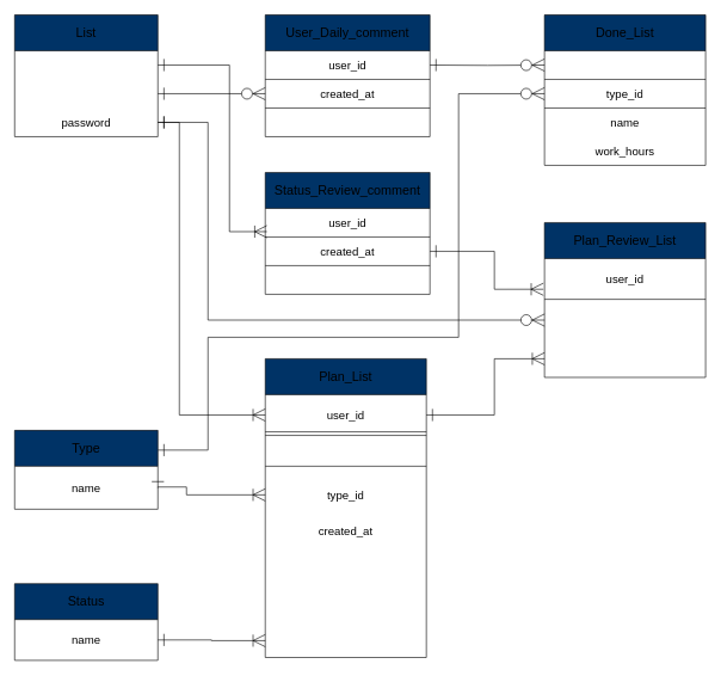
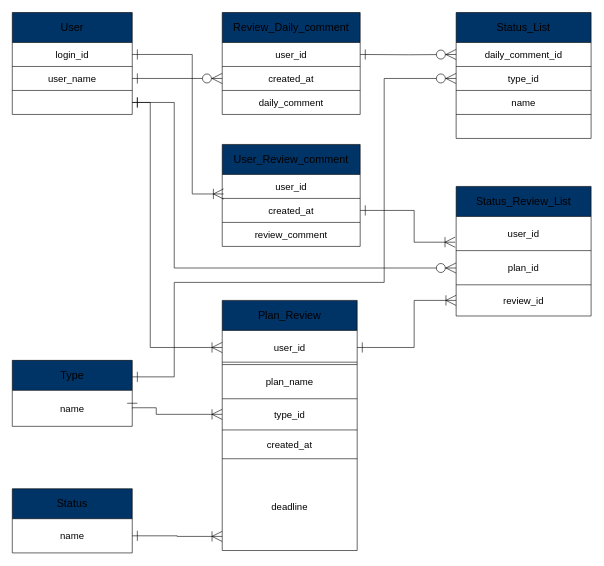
- <mxCell id="2" value="&lt;font style=&quot;font-size: 18px&quot;&gt;List&lt;/font&gt;" style="shape=table;html=1;whiteSpace=wrap;startSize=50;container=1;collapsible=0;childLayout=tableLayout;fillColor=#003366;fontSize=17;" parent="1" vertex="1"><mxGeometry x="20" y="20" width="200" height="170" as="geometry" /></mxCell>
+ <mxCell id="2" value="&lt;font style=&quot;font-size: 18px&quot;&gt;User&lt;/font&gt;" style="shape=table;html=1;whiteSpace=wrap;startSize=50;container=1;collapsible=0;childLayout=tableLayout;fillColor=#003366;fontSize=17;" parent="1" vertex="1"><mxGeometry x="20" y="20" width="200" height="170" as="geometry" /></mxCell>
- <mxCell id="18" value="&lt;font style=&quot;font-size: 18px&quot;&gt;User_Daily_comment&lt;/font&gt;" style="shape=table;html=1;whiteSpace=wrap;startSize=50;container=1;collapsible=0;childLayout=tableLayout;fillColor=#003366;" parent="1" vertex="1"><mxGeometry x="370" y="20" width="230" height="170" as="geometry" /></mxCell>
+ <mxCell id="18" value="&lt;font style=&quot;font-size: 18px&quot;&gt;Review_Daily_comment&lt;/font&gt;" style="shape=table;html=1;whiteSpace=wrap;startSize=50;container=1;collapsible=0;childLayout=tableLayout;fillColor=#003366;" parent="1" vertex="1"><mxGeometry x="370" y="20" width="230" height="170" as="geometry" /></mxCell>
- <mxCell id="9" value="&lt;font style=&quot;font-size: 18px&quot;&gt;Done_List&lt;/font&gt;" style="shape=table;html=1;whiteSpace=wrap;startSize=50;container=1;collapsible=0;childLayout=tableLayout;fillColor=#003366;rounded=0;" parent="1" vertex="1"><mxGeometry x="760" y="20" width="225" height="210" as="geometry" /></mxCell>
+ <mxCell id="9" value="&lt;font style=&quot;font-size: 18px&quot;&gt;Status_List&lt;/font&gt;" style="shape=table;html=1;whiteSpace=wrap;startSize=50;container=1;collapsible=0;childLayout=tableLayout;fillColor=#003366;rounded=0;" parent="1" vertex="1"><mxGeometry x="760" y="20" width="225" height="210" as="geometry" /></mxCell>
+ <mxCell id="4" value="&lt;font style=&quot;font-size: 16px;&quot;&gt;login_id&lt;/font&gt;" style="shape=partialRectangle;html=1;whiteSpace=wrap;connectable=0;overflow=hidden;fillColor=none;top=0;left=0;bottom=0;right=0;fontSize=16;" parent="3" vertex="1"><mxGeometry width="200" height="40" as="geometry" /></mxCell>
+ <mxCell id="11" value="&lt;font style=&quot;font-size: 16px;&quot;&gt;daily_comment_id&lt;/font&gt;" style="shape=partialRectangle;html=1;whiteSpace=wrap;connectable=0;overflow=hidden;fillColor=none;top=0;left=0;bottom=0;right=0;fontSize=16;" parent="10" vertex="1"><mxGeometry width="225" height="40" as="geometry" /></mxCell>
+ <mxCell id="6" value="&lt;font style=&quot;font-size: 16px;&quot;&gt;user_name&lt;/font&gt;" style="shape=partialRectangle;html=1;whiteSpace=wrap;connectable=0;overflow=hidden;fillColor=none;top=0;left=0;bottom=0;right=0;fontSize=16;" parent="5" vertex="1"><mxGeometry width="200" height="40" as="geometry" /></mxCell>
- <mxCell id="8" value="&lt;font style=&quot;font-size: 16px;&quot;&gt;password&lt;/font&gt;" style="shape=partialRectangle;html=1;whiteSpace=wrap;connectable=0;overflow=hidden;fillColor=none;top=0;left=0;bottom=0;right=0;fontSize=16;" parent="7" vertex="1"><mxGeometry width="200" height="40" as="geometry" /></mxCell>
+ <mxCell id="24" value="&lt;font style=&quot;font-size: 16px;&quot;&gt;daily_comment&lt;/font&gt;" style="shape=partialRectangle;html=1;whiteSpace=wrap;connectable=0;overflow=hidden;fillColor=none;top=0;left=0;bottom=0;right=0;fontSize=16;" parent="23" vertex="1"><mxGeometry width="230" height="40" as="geometry" /></mxCell>
- <mxCell id="17" value="&lt;font style=&quot;font-size: 16px;&quot;&gt;work_hours&lt;/font&gt;" style="shape=partialRectangle;html=1;whiteSpace=wrap;connectable=0;overflow=hidden;fillColor=none;top=0;left=0;bottom=0;right=0;fontSize=16;" parent="16" vertex="1"><mxGeometry width="225" height="40" as="geometry" /></mxCell>
- <mxCell id="25" value="&lt;font style=&quot;font-size: 18px&quot;&gt;Status_Review_comment&lt;/font&gt;" style="shape=table;html=1;whiteSpace=wrap;startSize=50;container=1;collapsible=0;childLayout=tableLayout;fillColor=#003366;" parent="1" vertex="1"><mxGeometry x="370" y="240" width="230" height="170" as="geometry" /></mxCell>
+ <mxCell id="25" value="&lt;font style=&quot;font-size: 18px&quot;&gt;User_Review_comment&lt;/font&gt;" style="shape=table;html=1;whiteSpace=wrap;startSize=50;container=1;collapsible=0;childLayout=tableLayout;fillColor=#003366;" parent="1" vertex="1"><mxGeometry x="370" y="240" width="230" height="170" as="geometry" /></mxCell>
- <mxCell id="45" value="&lt;font style=&quot;font-size: 18px&quot;&gt;Plan_Review_List&lt;/font&gt;" style="shape=table;html=1;whiteSpace=wrap;startSize=50;container=1;collapsible=0;childLayout=tableLayout;fillColor=#003366;rounded=0;" parent="1" vertex="1"><mxGeometry x="760" y="310" width="225" height="216" as="geometry" /></mxCell>
+ <mxCell id="45" value="&lt;font style=&quot;font-size: 18px&quot;&gt;Status_Review_List&lt;/font&gt;" style="shape=table;html=1;whiteSpace=wrap;startSize=50;container=1;collapsible=0;childLayout=tableLayout;fillColor=#003366;rounded=0;" parent="1" vertex="1"><mxGeometry x="760" y="310" width="225" height="216" as="geometry" /></mxCell>
+ <mxCell id="31" value="&lt;font style=&quot;font-size: 16px;&quot;&gt;review_comment&lt;/font&gt;" style="shape=partialRectangle;html=1;whiteSpace=wrap;connectable=0;overflow=hidden;fillColor=none;top=0;left=0;bottom=0;right=0;fontSize=16;" parent="30" vertex="1"><mxGeometry width="230" height="40" as="geometry" /></mxCell>
+ <mxCell id="49" value="&lt;font style=&quot;font-size: 16px&quot;&gt;plan_id&lt;/font&gt;" style="shape=partialRectangle;html=1;whiteSpace=wrap;connectable=0;overflow=hidden;fillColor=none;top=0;left=0;bottom=0;right=0;fontSize=16;" parent="48" vertex="1"><mxGeometry width="225" height="57" as="geometry" /></mxCell>
+ <mxCell id="51" value="&lt;span style=&quot;font-size: 16px&quot;&gt;review_id&lt;/span&gt;" style="shape=partialRectangle;html=1;whiteSpace=wrap;connectable=0;overflow=hidden;fillColor=none;top=0;left=0;bottom=0;right=0;fontSize=16;" parent="50" vertex="1"><mxGeometry width="225" height="52" as="geometry" /></mxCell>
- <mxCell id="32" value="&lt;font style=&quot;font-size: 18px&quot;&gt;Plan_List&lt;/font&gt;" style="shape=table;html=1;whiteSpace=wrap;startSize=50;container=1;collapsible=0;childLayout=tableLayout;fillColor=#003366;rounded=0;" parent="1" vertex="1"><mxGeometry x="370" y="500" width="225" height="417" as="geometry" /></mxCell>
+ <mxCell id="32" value="&lt;font style=&quot;font-size: 18px&quot;&gt;Plan_Review&lt;/font&gt;" style="shape=table;html=1;whiteSpace=wrap;startSize=50;container=1;collapsible=0;childLayout=tableLayout;fillColor=#003366;rounded=0;" parent="1" vertex="1"><mxGeometry x="370" y="500" width="225" height="417" as="geometry" /></mxCell>
+ <mxCell id="36" value="&lt;font style=&quot;font-size: 16px;&quot;&gt;plan_name&lt;/font&gt;" style="shape=partialRectangle;html=1;whiteSpace=wrap;connectable=0;overflow=hidden;fillColor=none;top=0;left=0;bottom=0;right=0;fontSize=16;" parent="35" vertex="1"><mxGeometry width="225" height="57" as="geometry" /></mxCell>
+ <mxCell id="43" value="&lt;font style=&quot;font-size: 16px&quot;&gt;deadline&lt;/font&gt;" style="shape=partialRectangle;html=1;whiteSpace=wrap;connectable=0;overflow=hidden;fillColor=none;top=0;left=0;bottom=0;right=0;fontSize=16;" parent="42" vertex="1"><mxGeometry width="225" height="53" as="geometry" /></mxCell>
